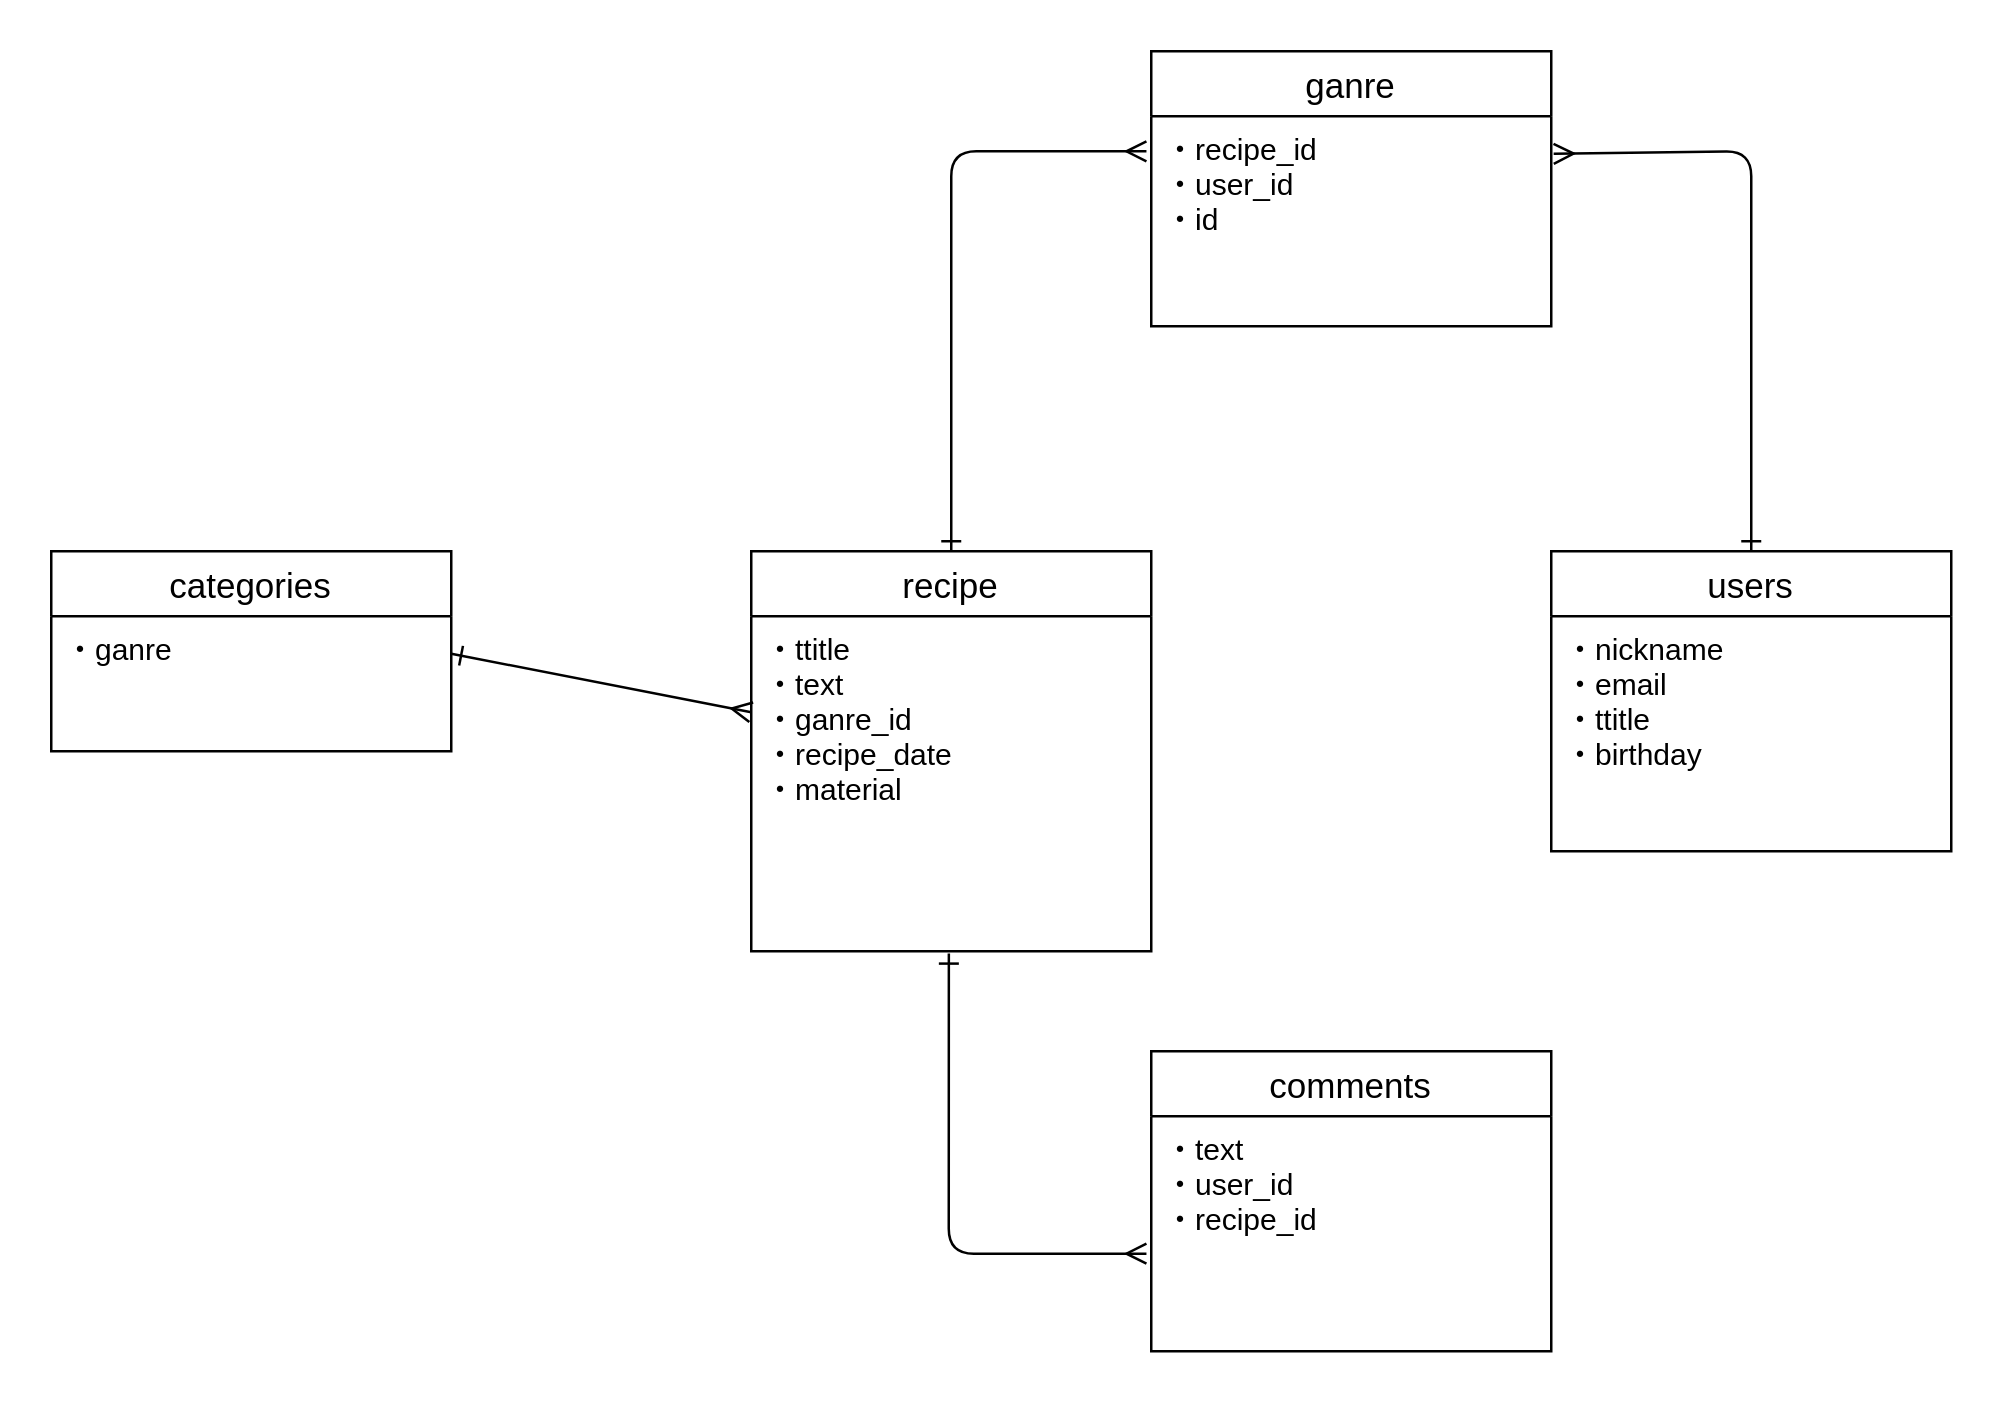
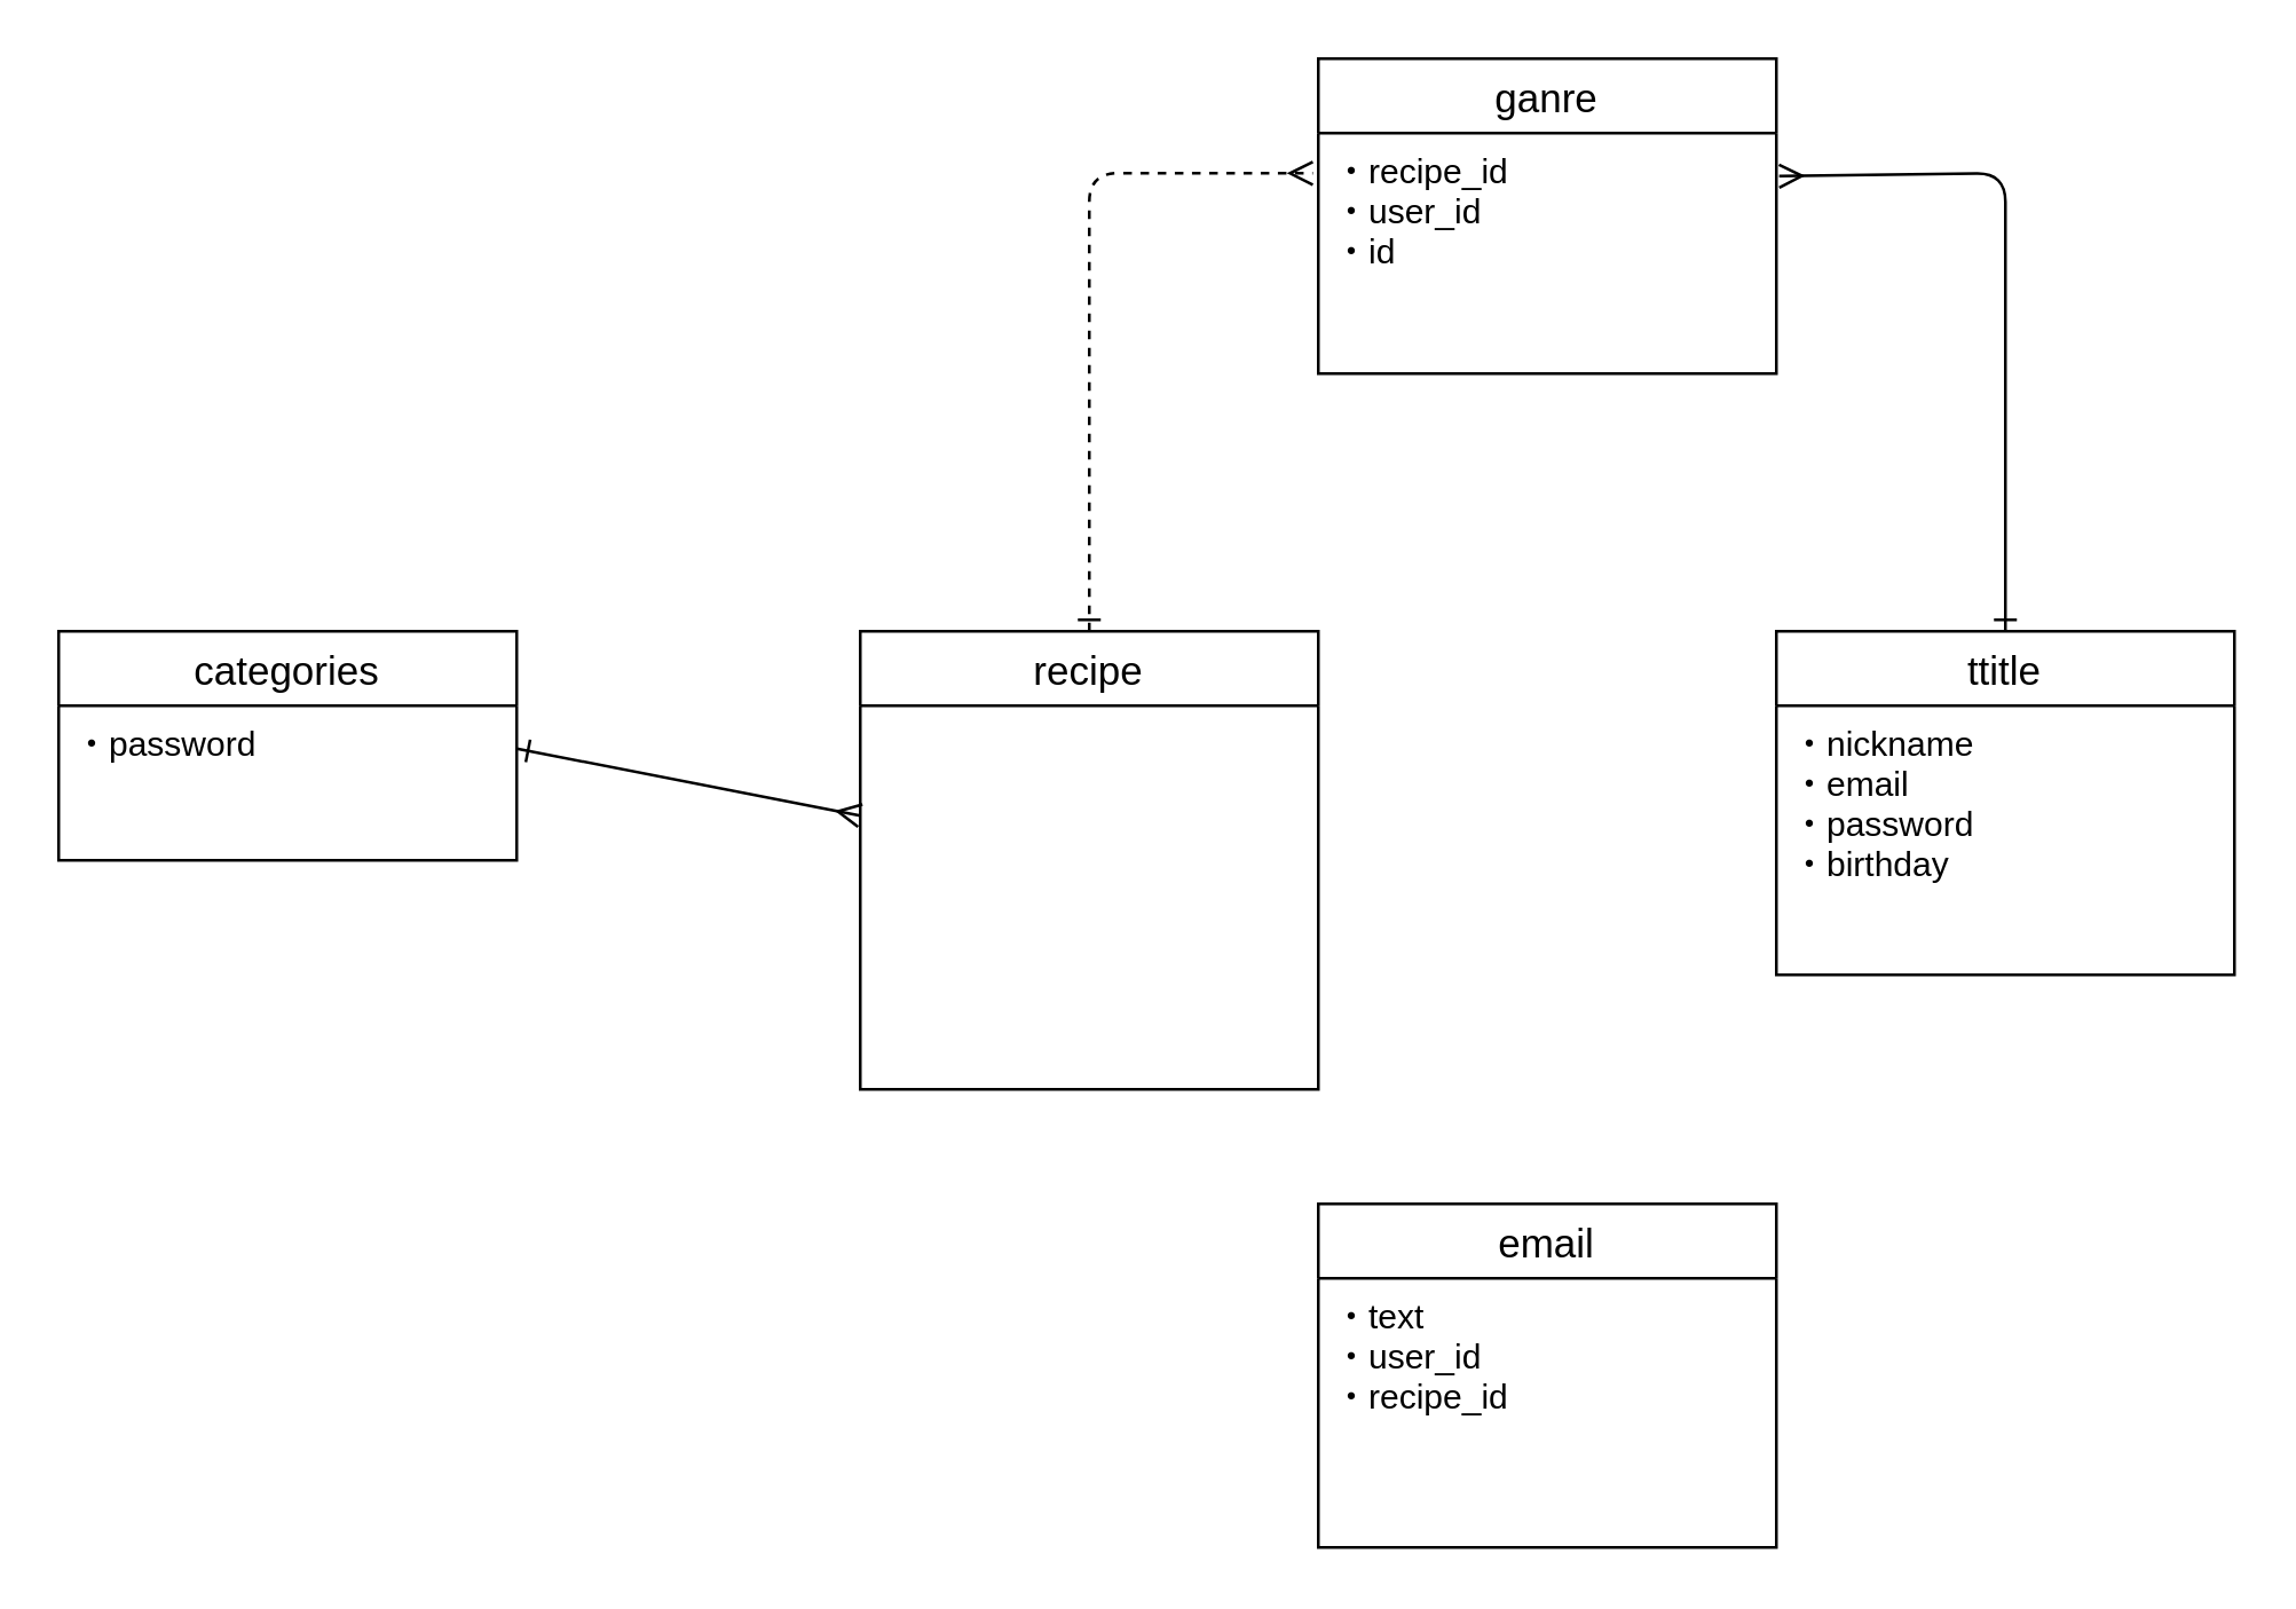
- <mxCell id="2" style="edgeStyle=none;html=1;exitX=0.5;exitY=0;exitDx=0;exitDy=0;startArrow=ERone;startFill=0;endArrow=ERmany;endFill=0;entryX=-0.012;entryY=0.167;entryDx=0;entryDy=0;entryPerimeter=0;" parent="1" source="3" target="8" edge="1"><mxGeometry relative="1" as="geometry"><mxPoint x="380" y="30" as="targetPoint" /><Array as="points"><mxPoint x="380" y="60" /></Array></mxGeometry></mxCell>
+ <mxCell id="2" style="edgeStyle=none;html=1;exitX=0.5;exitY=0;exitDx=0;exitDy=0;startArrow=ERone;startFill=0;endArrow=ERmany;endFill=0;entryX=-0.012;entryY=0.167;entryDx=0;entryDy=0;entryPerimeter=0;dashed=1;" parent="1" source="3" target="8" edge="1"><mxGeometry relative="1" as="geometry"><mxPoint x="380" y="30" as="targetPoint" /><Array as="points"><mxPoint x="380" y="60" /></Array></mxGeometry></mxCell>
- <mxCell id="10" value="users" style="swimlane;fontStyle=0;childLayout=stackLayout;horizontal=1;startSize=26;horizontalStack=0;resizeParent=1;resizeParentMax=0;resizeLast=0;collapsible=1;marginBottom=0;align=center;fontSize=14;" parent="1" vertex="1"><mxGeometry x="620" y="220" width="160" height="120" as="geometry" /></mxCell>
+ <mxCell id="10" value="ttitle" style="swimlane;fontStyle=0;childLayout=stackLayout;horizontal=1;startSize=26;horizontalStack=0;resizeParent=1;resizeParentMax=0;resizeLast=0;collapsible=1;marginBottom=0;align=center;fontSize=14;" parent="1" vertex="1"><mxGeometry x="620" y="220" width="160" height="120" as="geometry" /></mxCell>
- <mxCell id="5" value="・ganre" style="text;strokeColor=none;fillColor=none;spacingLeft=4;spacingRight=4;overflow=hidden;rotatable=0;points=[[0,0.5],[1,0.5]];portConstraint=eastwest;fontSize=12;" parent="4" vertex="1"><mxGeometry y="26" width="160" height="54" as="geometry" /></mxCell>
+ <mxCell id="5" value="・password" style="text;strokeColor=none;fillColor=none;spacingLeft=4;spacingRight=4;overflow=hidden;rotatable=0;points=[[0,0.5],[1,0.5]];portConstraint=eastwest;fontSize=12;" parent="4" vertex="1"><mxGeometry y="26" width="160" height="54" as="geometry" /></mxCell>
- <mxCell id="11" value="・nickname&#10;・email&#10;・ttitle&#10;・birthday" style="text;strokeColor=none;fillColor=none;spacingLeft=4;spacingRight=4;overflow=hidden;rotatable=0;points=[[0,0.5],[1,0.5]];portConstraint=eastwest;fontSize=12;" parent="10" vertex="1"><mxGeometry y="26" width="160" height="94" as="geometry" /></mxCell>
+ <mxCell id="11" value="・nickname&#10;・email&#10;・password&#10;・birthday" style="text;strokeColor=none;fillColor=none;spacingLeft=4;spacingRight=4;overflow=hidden;rotatable=0;points=[[0,0.5],[1,0.5]];portConstraint=eastwest;fontSize=12;" parent="10" vertex="1"><mxGeometry y="26" width="160" height="94" as="geometry" /></mxCell>
- <mxCell id="15" value="・ttitle&#10;・text&#10;・ganre_id&#10;・recipe_date&#10;・material" style="text;strokeColor=none;fillColor=none;spacingLeft=4;spacingRight=4;overflow=hidden;rotatable=0;points=[[0,0.5],[1,0.5]];portConstraint=eastwest;fontSize=12;" parent="1" vertex="1"><mxGeometry x="300" y="246" width="160" height="134" as="geometry" /></mxCell>
- <mxCell id="12" value="comments" style="swimlane;fontStyle=0;childLayout=stackLayout;horizontal=1;startSize=26;horizontalStack=0;resizeParent=1;resizeParentMax=0;resizeLast=0;collapsible=1;marginBottom=0;align=center;fontSize=14;" parent="1" vertex="1"><mxGeometry x="460" y="420" width="160" height="120" as="geometry" /></mxCell>
+ <mxCell id="12" value="email" style="swimlane;fontStyle=0;childLayout=stackLayout;horizontal=1;startSize=26;horizontalStack=0;resizeParent=1;resizeParentMax=0;resizeLast=0;collapsible=1;marginBottom=0;align=center;fontSize=14;" parent="1" vertex="1"><mxGeometry x="460" y="420" width="160" height="120" as="geometry" /></mxCell>
- <mxCell id="14" style="edgeStyle=none;html=1;exitX=0.494;exitY=1.007;exitDx=0;exitDy=0;entryX=-0.012;entryY=0.585;entryDx=0;entryDy=0;startArrow=ERone;startFill=0;endArrow=ERmany;endFill=0;exitPerimeter=0;entryPerimeter=0;" parent="1" source="15" target="13" edge="1"><mxGeometry relative="1" as="geometry"><Array as="points"><mxPoint x="379" y="501" /></Array></mxGeometry></mxCell>
